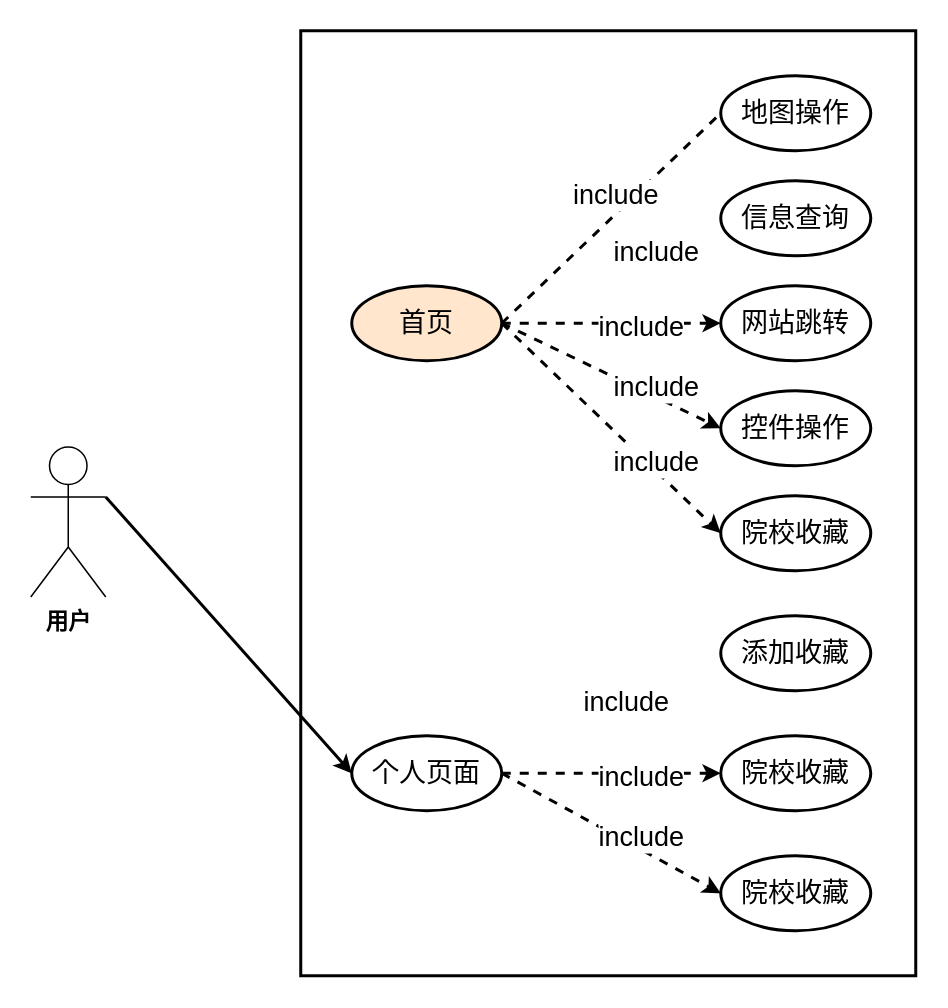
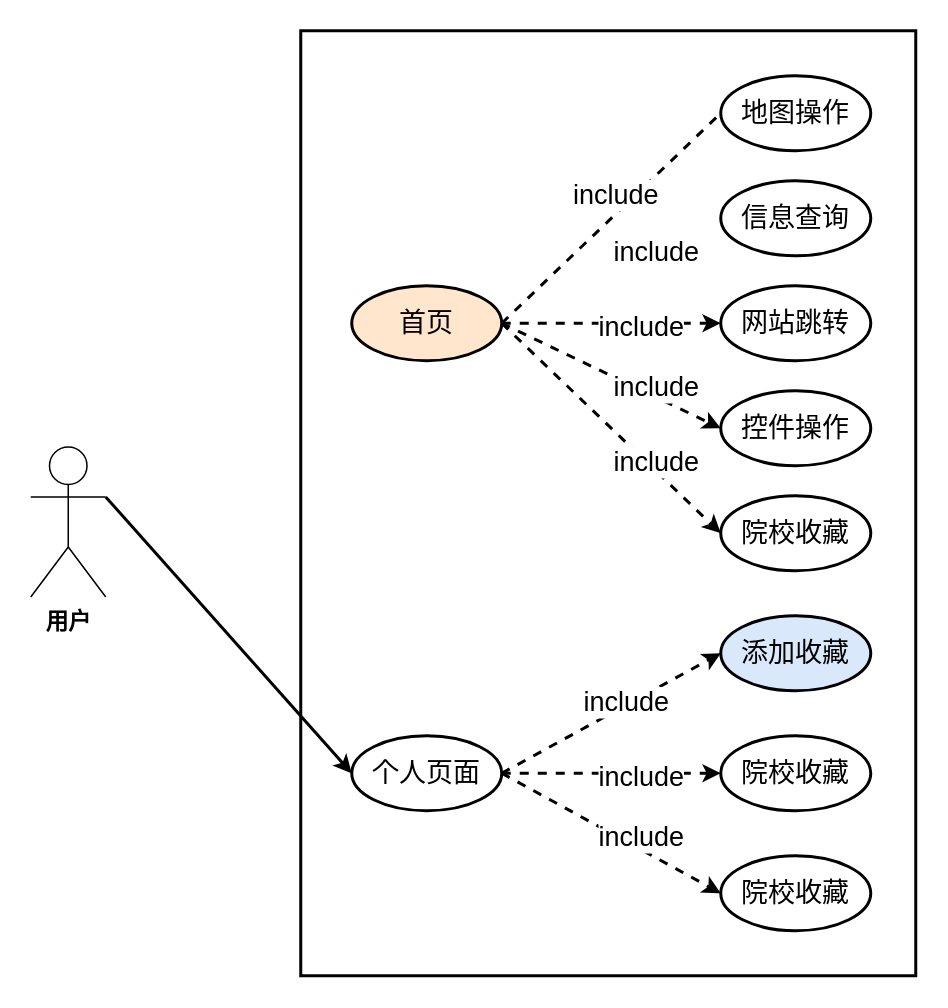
- <mxCell id="21" value="&lt;span style=&quot;font-size: 18px;&quot;&gt;添加收藏&lt;/span&gt;" style="ellipse;whiteSpace=wrap;html=1;strokeWidth=2;" vertex="1" parent="1"><mxGeometry x="480" y="410" width="100" height="50" as="geometry" /></mxCell>
+ <mxCell id="21" value="&lt;span style=&quot;font-size: 18px;&quot;&gt;添加收藏&lt;/span&gt;" style="ellipse;whiteSpace=wrap;html=1;strokeWidth=2;fillColor=#dae8fc;" vertex="1" parent="1"><mxGeometry x="480" y="410" width="100" height="50" as="geometry" /></mxCell>
+ <mxCell id="23" style="rounded=0;orthogonalLoop=1;jettySize=auto;html=1;exitX=1;exitY=0.5;exitDx=0;exitDy=0;entryX=0;entryY=0.5;entryDx=0;entryDy=0;strokeWidth=2;dashed=1;" edge="1" parent="1" source="7" target="21"><mxGeometry relative="1" as="geometry"><mxPoint x="344" y="225" as="sourcePoint" /><mxPoint x="490" y="365" as="targetPoint" /></mxGeometry></mxCell>
